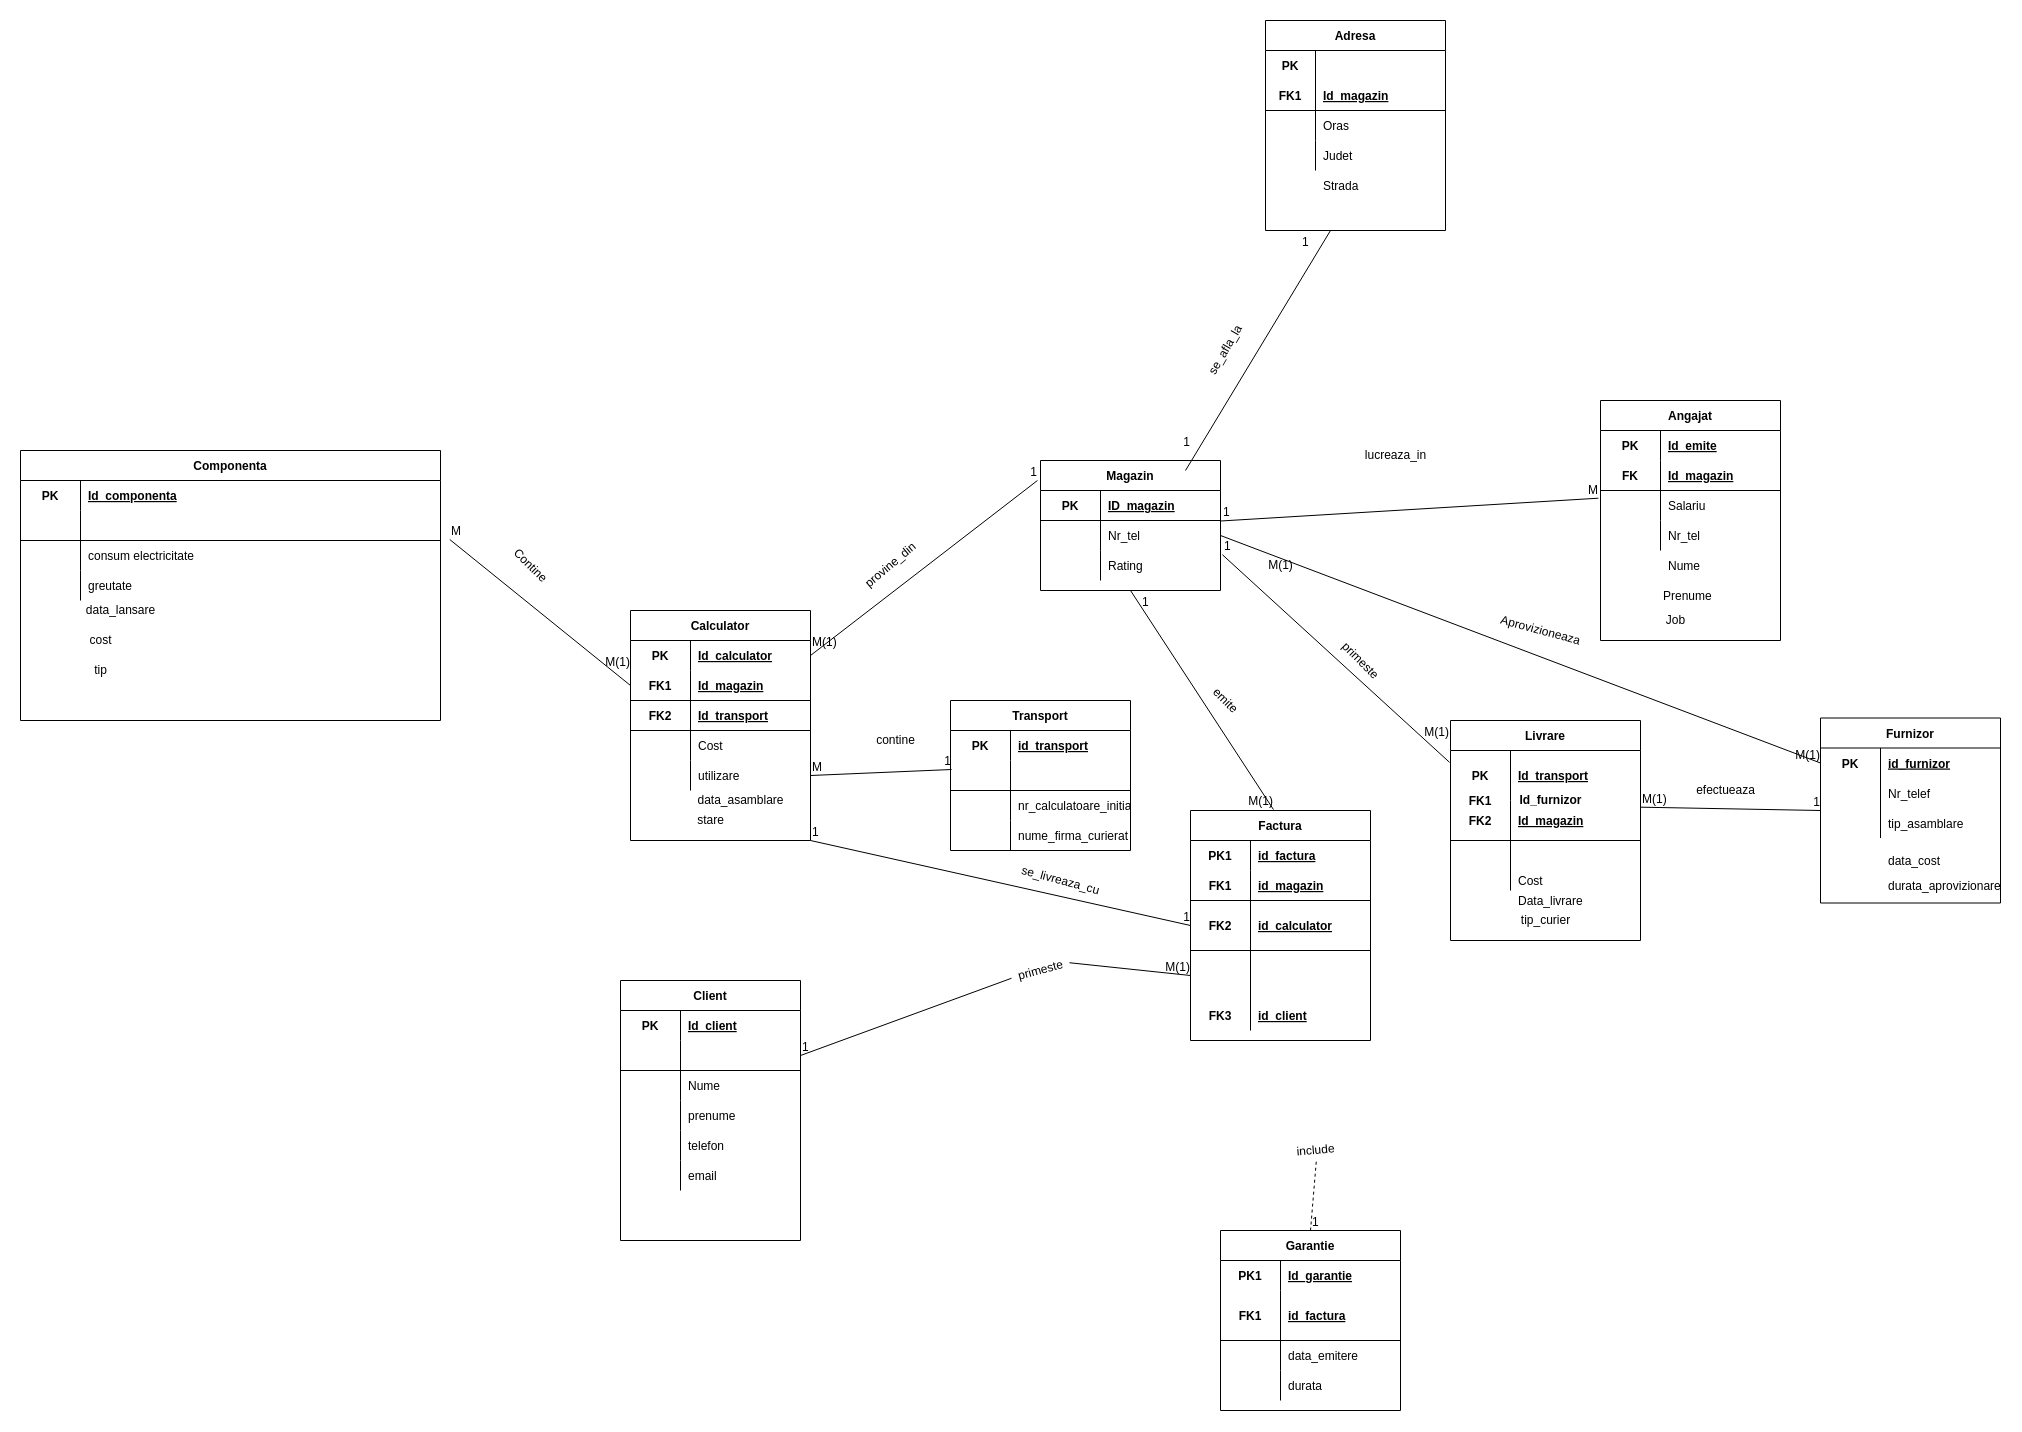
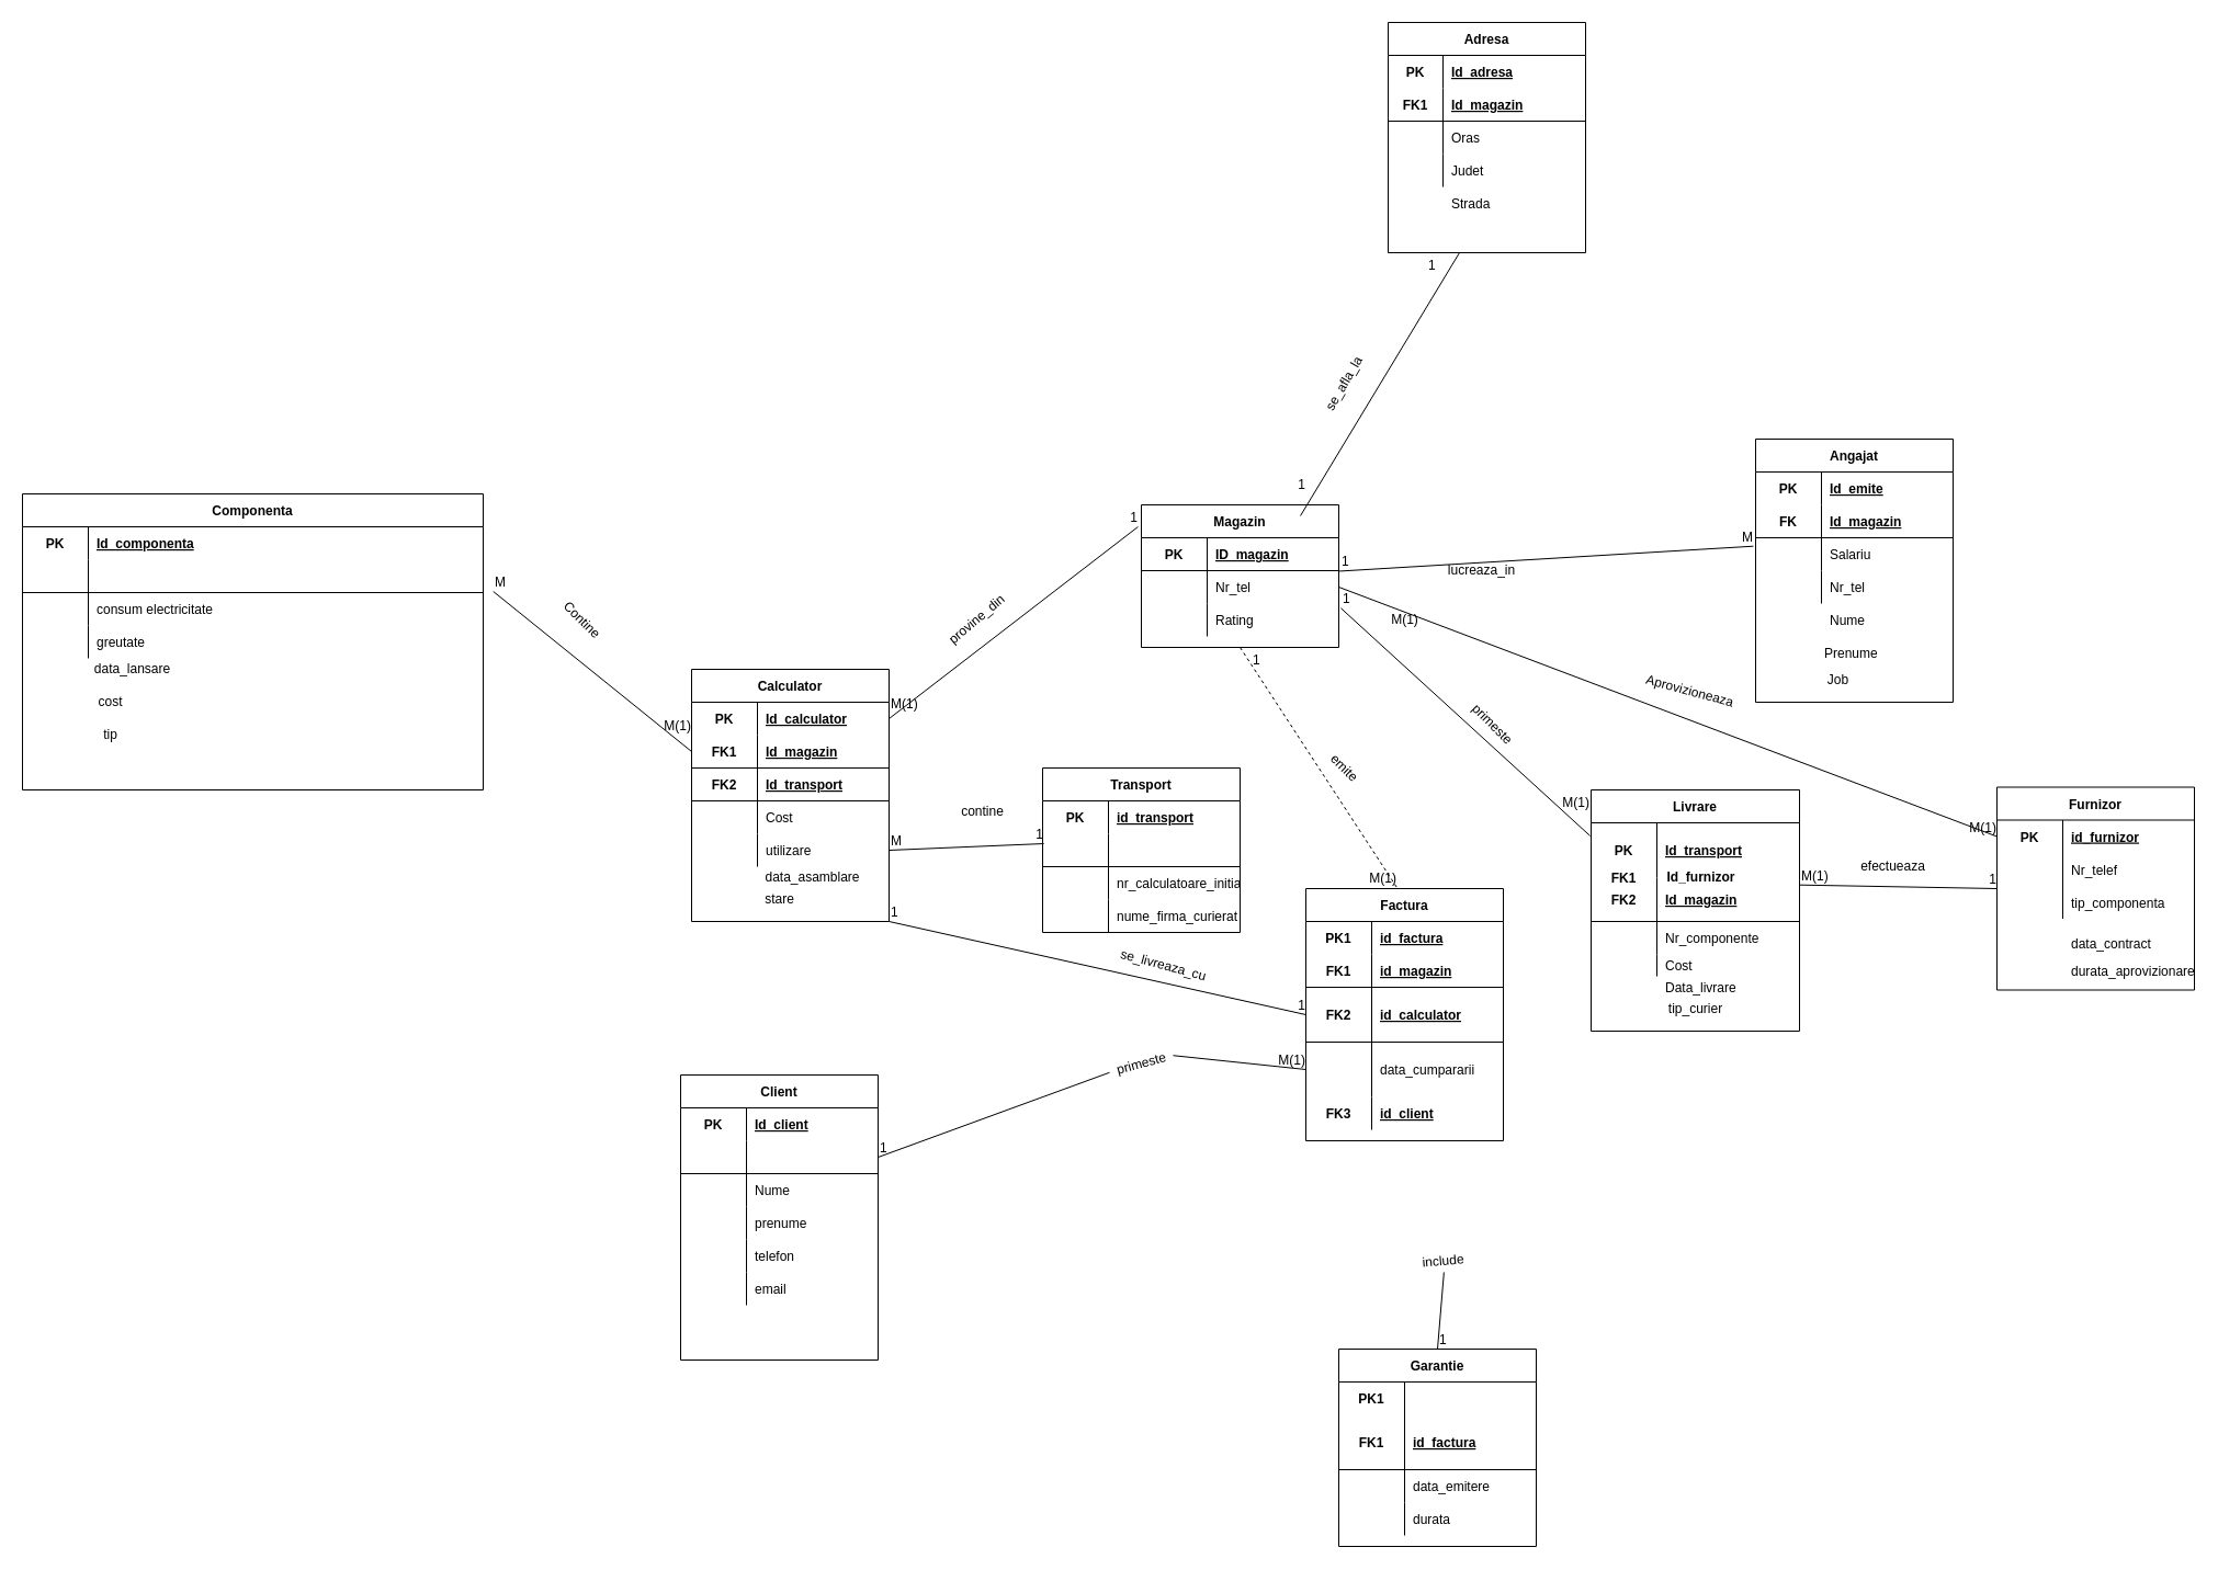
+ <mxCell id="28" value="Id_adresa" style="shape=partialRectangle;connectable=0;fillColor=none;top=0;left=0;bottom=0;right=0;align=left;spacingLeft=6;fontStyle=5;overflow=hidden;" parent="26" vertex="1"><mxGeometry x="50" width="130" height="30" as="geometry" /></mxCell>
- <mxCell id="161" value="lucreaza_in" style="text;html=1;align=center;verticalAlign=middle;resizable=0;points=[];autosize=1;strokeColor=none;" parent="1" vertex="1"><mxGeometry x="1355" y="445" width="80" height="20" as="geometry" /></mxCell>
+ <mxCell id="161" value="lucreaza_in" style="text;html=1;align=center;verticalAlign=middle;resizable=0;points=[];autosize=1;strokeColor=none;" parent="1" vertex="1"><mxGeometry x="1310" y="510" width="80" height="20" as="geometry" /></mxCell>
- <mxCell id="187" value="" style="endArrow=none;html=1;rounded=0;exitX=0.5;exitY=1;exitDx=0;exitDy=0;entryX=0.461;entryY=-0.004;entryDx=0;entryDy=0;entryPerimeter=0;" parent="1" source="2" target="38" edge="1"><mxGeometry relative="1" as="geometry"><mxPoint x="1090" y="700" as="sourcePoint" /><mxPoint x="1250" y="700" as="targetPoint" /></mxGeometry></mxCell>
+ <mxCell id="187" value="" style="endArrow=none;html=1;rounded=0;exitX=0.5;exitY=1;exitDx=0;exitDy=0;entryX=0.461;entryY=-0.004;entryDx=0;entryDy=0;entryPerimeter=0;dashed=1;" parent="1" source="2" target="38" edge="1"><mxGeometry relative="1" as="geometry"><mxPoint x="1090" y="700" as="sourcePoint" /><mxPoint x="1250" y="700" as="targetPoint" /></mxGeometry></mxCell>
- <mxCell id="108" value="tip_asamblare" style="shape=partialRectangle;connectable=0;fillColor=none;top=0;left=0;bottom=0;right=0;align=left;spacingLeft=6;overflow=hidden;" parent="106" vertex="1"><mxGeometry x="60" width="120" height="30" as="geometry" /></mxCell>
+ <mxCell id="108" value="tip_componenta" style="shape=partialRectangle;connectable=0;fillColor=none;top=0;left=0;bottom=0;right=0;align=left;spacingLeft=6;overflow=hidden;" parent="106" vertex="1"><mxGeometry x="60" width="120" height="30" as="geometry" /></mxCell>
+ <mxCell id="118" value="Nr_componente" style="shape=partialRectangle;connectable=0;fillColor=none;top=0;left=0;bottom=0;right=0;align=left;spacingLeft=6;overflow=hidden;" parent="116" vertex="1"><mxGeometry x="60" width="130" height="30" as="geometry" /></mxCell>
- <mxCell id="163" value="data_cost" style="shape=partialRectangle;connectable=0;fillColor=none;top=0;left=0;bottom=0;right=0;align=left;spacingLeft=6;overflow=hidden;" parent="1" vertex="1"><mxGeometry x="1880" y="845" width="120" height="30" as="geometry" /></mxCell>
+ <mxCell id="163" value="data_contract" style="shape=partialRectangle;connectable=0;fillColor=none;top=0;left=0;bottom=0;right=0;align=left;spacingLeft=6;overflow=hidden;" parent="1" vertex="1"><mxGeometry x="1880" y="845" width="120" height="30" as="geometry" /></mxCell>
+ <mxCell id="50" value="data_cumpararii" style="shape=partialRectangle;connectable=0;fillColor=none;top=0;left=0;bottom=0;right=0;align=left;spacingLeft=6;overflow=hidden;" parent="48" vertex="1"><mxGeometry x="60" width="120" height="50" as="geometry" /></mxCell>
- <mxCell id="198" value="" style="endArrow=none;html=1;rounded=0;exitX=0.5;exitY=0;exitDx=0;exitDy=0;entryX=0.5;entryY=1;entryDx=0;entryDy=0;dashed=1;" parent="1" source="122" target="197" edge="1"><mxGeometry relative="1" as="geometry"><mxPoint x="1290" y="1170" as="sourcePoint" /><mxPoint x="1320" y="1045" as="targetPoint" /></mxGeometry></mxCell>
+ <mxCell id="198" value="" style="endArrow=none;html=1;rounded=0;exitX=0.5;exitY=0;exitDx=0;exitDy=0;entryX=0.5;entryY=1;entryDx=0;entryDy=0;" parent="1" source="122" target="197" edge="1"><mxGeometry relative="1" as="geometry"><mxPoint x="1290" y="1170" as="sourcePoint" /><mxPoint x="1320" y="1045" as="targetPoint" /></mxGeometry></mxCell>
- <mxCell id="125" value="Id_garantie" style="shape=partialRectangle;connectable=0;fillColor=none;top=0;left=0;bottom=0;right=0;align=left;spacingLeft=6;fontStyle=5;overflow=hidden;" parent="123" vertex="1"><mxGeometry x="60" width="120" height="30" as="geometry" /></mxCell>
